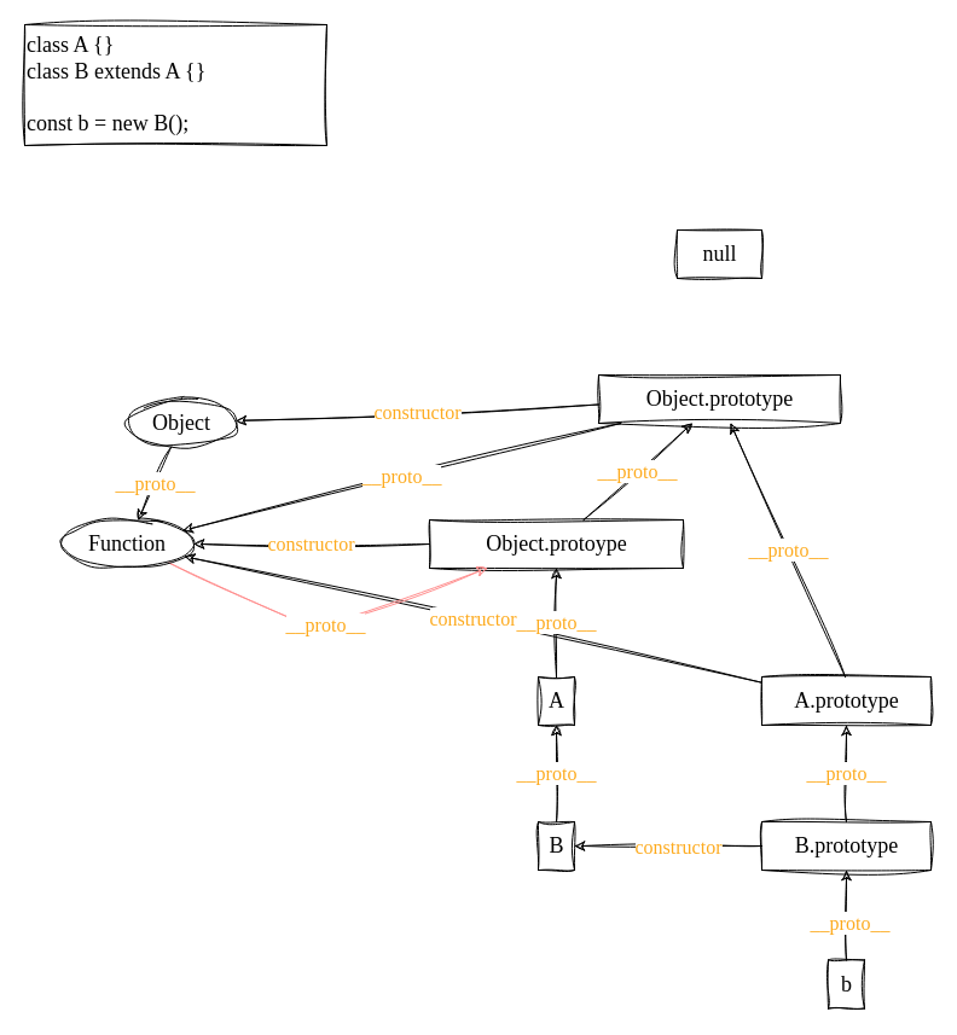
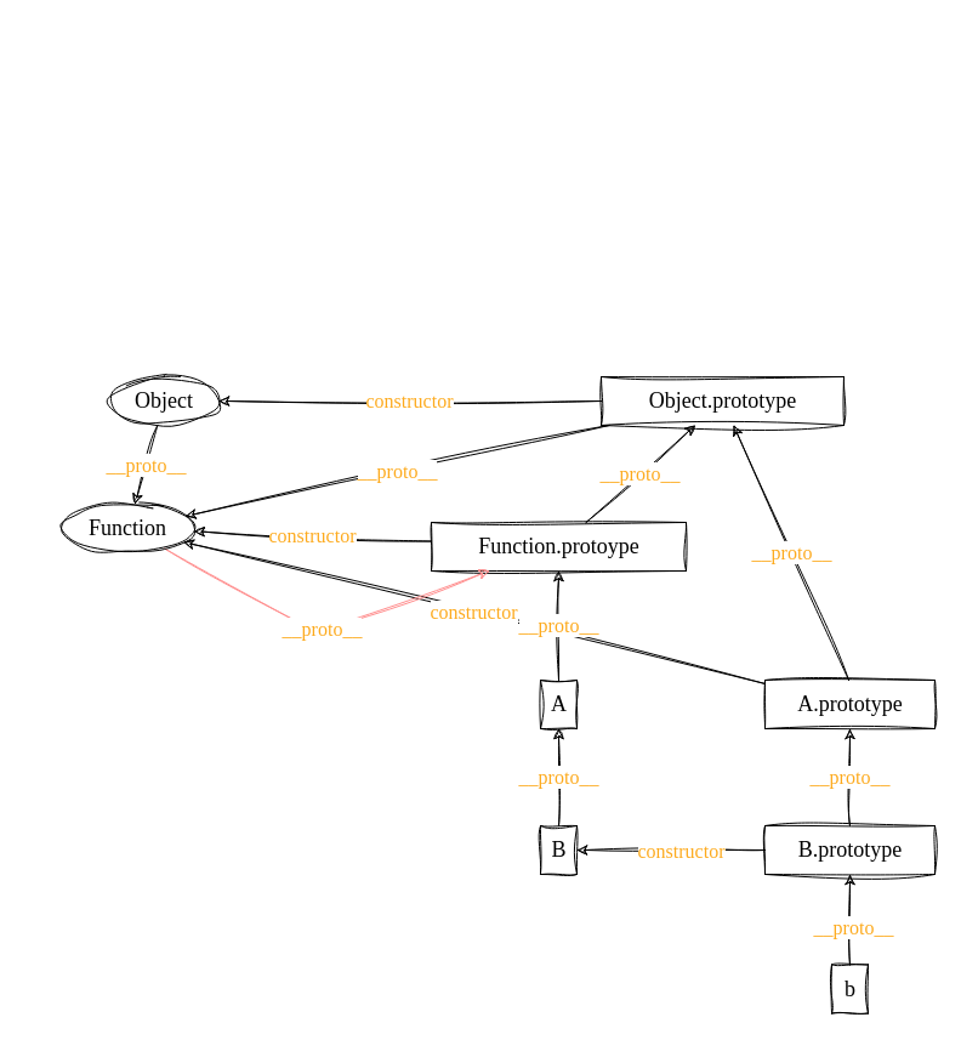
- <mxCell id="2" value="class A {}&#10;class B extends A {}&#10;&#10;const b = new B();" style="text;whiteSpace=wrap;fontSize=18;fontFamily=Lucida Console;strokeColor=default;sketch=1;curveFitting=1;jiggle=2;" parent="1" vertex="1"><mxGeometry x="20" y="20" width="250" height="100" as="geometry" /></mxCell>
- <mxCell id="27" value="null" style="text;html=1;align=center;verticalAlign=middle;resizable=0;points=[];autosize=1;strokeColor=default;fillColor=none;fontSize=18;fontFamily=Lucida Console;sketch=1;curveFitting=1;jiggle=2;" vertex="1" parent="1"><mxGeometry x="560" y="190" width="70" height="40" as="geometry" /></mxCell>
- <mxCell id="24" value="Object" style="html=1;align=center;verticalAlign=middle;resizable=0;autosize=1;strokeColor=default;fillColor=none;fontSize=18;fontFamily=Lucida Console;sketch=1;curveFitting=1;jiggle=2;shape=ellipse;perimeter=ellipsePerimeter;whiteSpace=wrap;aspect=fixed;" vertex="1" parent="1"><mxGeometry x="105" y="330" width="90" height="40" as="geometry" /></mxCell>
+ <mxCell id="24" value="Object" style="html=1;align=center;verticalAlign=middle;resizable=0;autosize=1;strokeColor=default;fillColor=none;fontSize=18;fontFamily=Lucida Console;sketch=1;curveFitting=1;jiggle=2;shape=ellipse;perimeter=ellipsePerimeter;whiteSpace=wrap;aspect=fixed;" vertex="1" parent="1"><mxGeometry x="90" y="310" width="90" height="40" as="geometry" /></mxCell>
- <mxCell id="26" value="Function" style="html=1;align=center;verticalAlign=middle;resizable=0;autosize=1;strokeColor=default;fillColor=none;fontSize=18;fontFamily=Lucida Console;sketch=1;curveFitting=1;jiggle=2;shape=ellipse;perimeter=ellipsePerimeter;whiteSpace=wrap;aspect=fixed;" vertex="1" parent="1"><mxGeometry x="50" y="430" width="110" height="40" as="geometry" /></mxCell>
+ <mxCell id="26" value="Function" style="html=1;align=center;verticalAlign=middle;resizable=0;autosize=1;strokeColor=default;fillColor=none;fontSize=18;fontFamily=Lucida Console;sketch=1;curveFitting=1;jiggle=2;shape=ellipse;perimeter=ellipsePerimeter;whiteSpace=wrap;aspect=fixed;" vertex="1" parent="1"><mxGeometry x="50" y="415" width="110" height="40" as="geometry" /></mxCell>
- <mxCell id="19" value="Object.protoype" style="text;html=1;align=center;verticalAlign=middle;resizable=0;points=[];autosize=1;strokeColor=default;fillColor=none;fontSize=18;fontFamily=Lucida Console;sketch=1;curveFitting=1;jiggle=2;" vertex="1" parent="1"><mxGeometry x="355" y="430" width="210" height="40" as="geometry" /></mxCell>
+ <mxCell id="19" value="Function.protoype" style="text;html=1;align=center;verticalAlign=middle;resizable=0;points=[];autosize=1;strokeColor=default;fillColor=none;fontSize=18;fontFamily=Lucida Console;sketch=1;curveFitting=1;jiggle=2;" vertex="1" parent="1"><mxGeometry x="355" y="430" width="210" height="40" as="geometry" /></mxCell>
